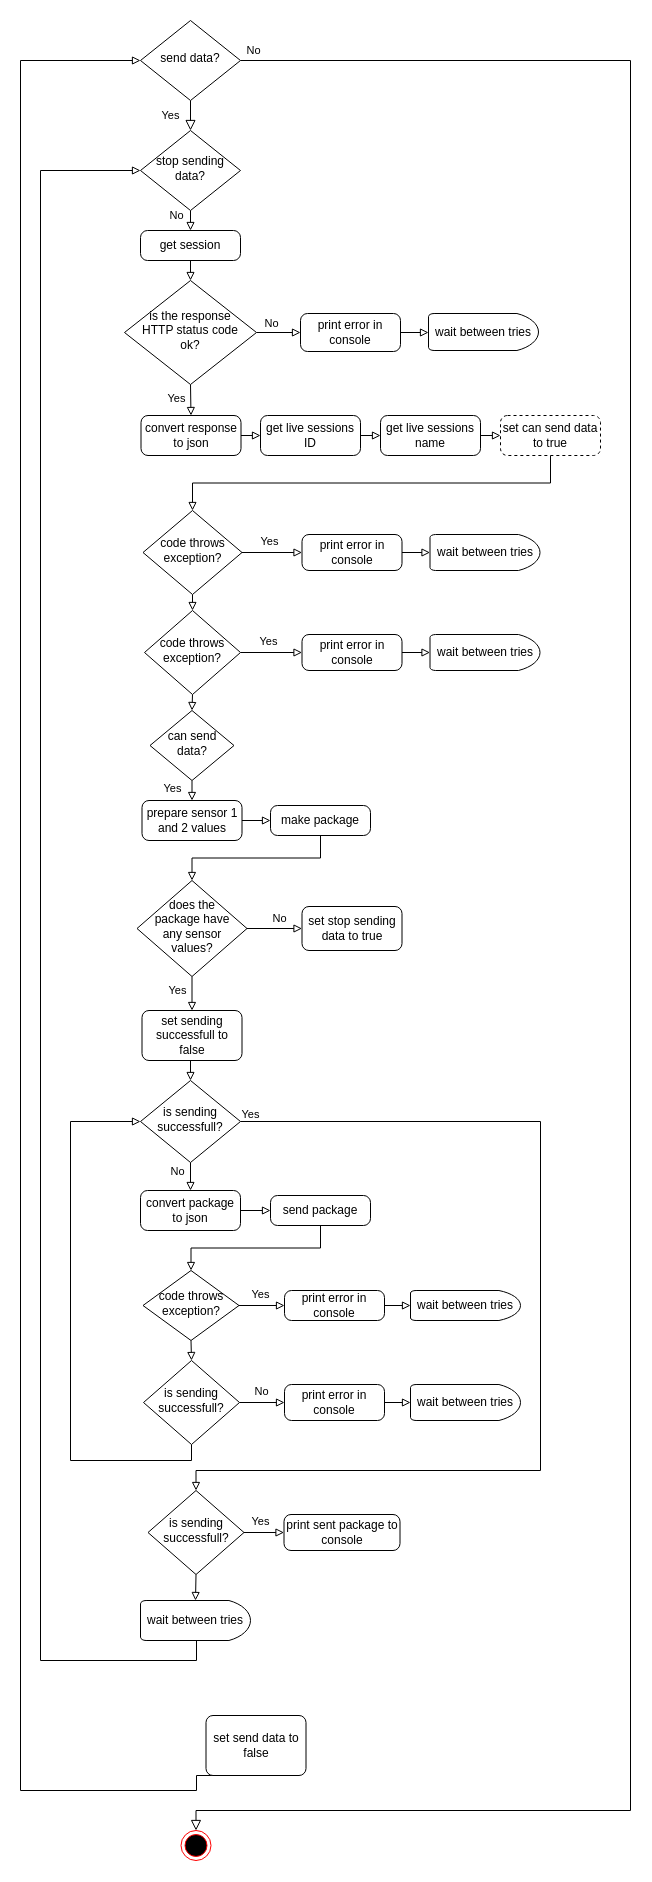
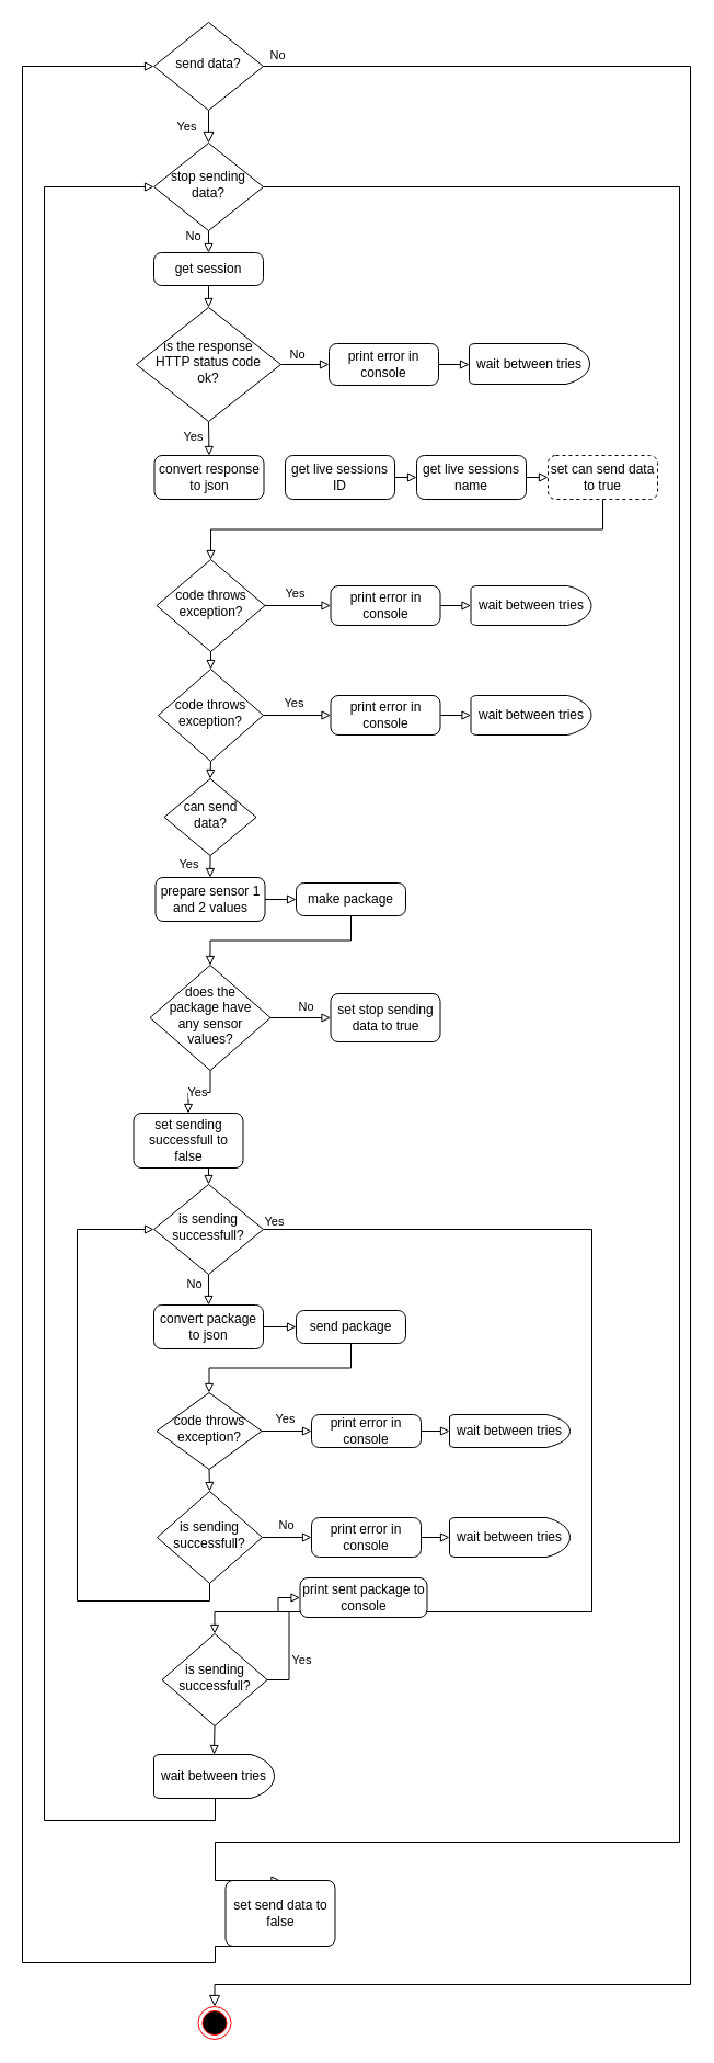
- <mxCell id="17" style="edgeStyle=orthogonalEdgeStyle;rounded=0;orthogonalLoop=1;jettySize=auto;html=1;exitX=1;exitY=0.5;exitDx=0;exitDy=0;entryX=0;entryY=0.5;entryDx=0;entryDy=0;endArrow=block;endFill=0;" parent="1" source="18" target="20" edge="1"><mxGeometry relative="1" as="geometry" /></mxCell>
+ <mxCell id="7" style="edgeStyle=orthogonalEdgeStyle;rounded=0;orthogonalLoop=1;jettySize=auto;html=1;exitX=1;exitY=0.5;exitDx=0;exitDy=0;endArrow=block;endFill=0;entryX=0.5;entryY=0;entryDx=0;entryDy=0;" parent="1" source="8" target="88" edge="1"><mxGeometry relative="1" as="geometry"><mxPoint x="190" y="2840" as="targetPoint" /><Array as="points"><mxPoint x="620" y="170" /><mxPoint x="620" y="1680" /><mxPoint x="196" y="1680" /></Array></mxGeometry></mxCell>
- <mxCell id="56" value="set sending successfull to false" style="rounded=1;whiteSpace=wrap;html=1;absoluteArcSize=1;arcSize=14;strokeWidth=1;" parent="1" vertex="1"><mxGeometry x="141.5" y="1010" width="100" height="50" as="geometry" /></mxCell>
+ <mxCell id="56" value="set sending successfull to false" style="rounded=1;whiteSpace=wrap;html=1;absoluteArcSize=1;arcSize=14;strokeWidth=1;" parent="1" vertex="1"><mxGeometry x="121.5" y="1015" width="100" height="50" as="geometry" /></mxCell>
- <mxCell id="84" value="print sent package to console" style="rounded=1;whiteSpace=wrap;html=1;absoluteArcSize=1;arcSize=14;strokeWidth=1;" parent="1" vertex="1"><mxGeometry x="283.5" y="1514" width="116" height="36" as="geometry" /></mxCell>
+ <mxCell id="84" value="print sent package to console" style="rounded=1;whiteSpace=wrap;html=1;absoluteArcSize=1;arcSize=14;strokeWidth=1;" parent="1" vertex="1"><mxGeometry x="273.5" y="1439" width="116" height="36" as="geometry" /></mxCell>
